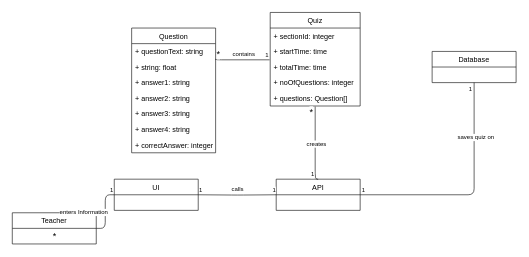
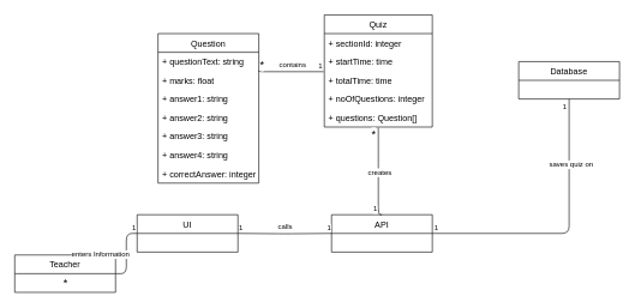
- <mxCell id="32" value="+ string: float" style="text;strokeColor=none;fillColor=none;align=left;verticalAlign=top;spacingLeft=4;spacingRight=4;overflow=hidden;rotatable=0;points=[[0,0.5],[1,0.5]];portConstraint=eastwest;" parent="30" vertex="1"><mxGeometry y="52" width="140" height="26" as="geometry" /></mxCell>
+ <mxCell id="32" value="+ marks: float" style="text;strokeColor=none;fillColor=none;align=left;verticalAlign=top;spacingLeft=4;spacingRight=4;overflow=hidden;rotatable=0;points=[[0,0.5],[1,0.5]];portConstraint=eastwest;" parent="30" vertex="1"><mxGeometry y="52" width="140" height="26" as="geometry" /></mxCell>
